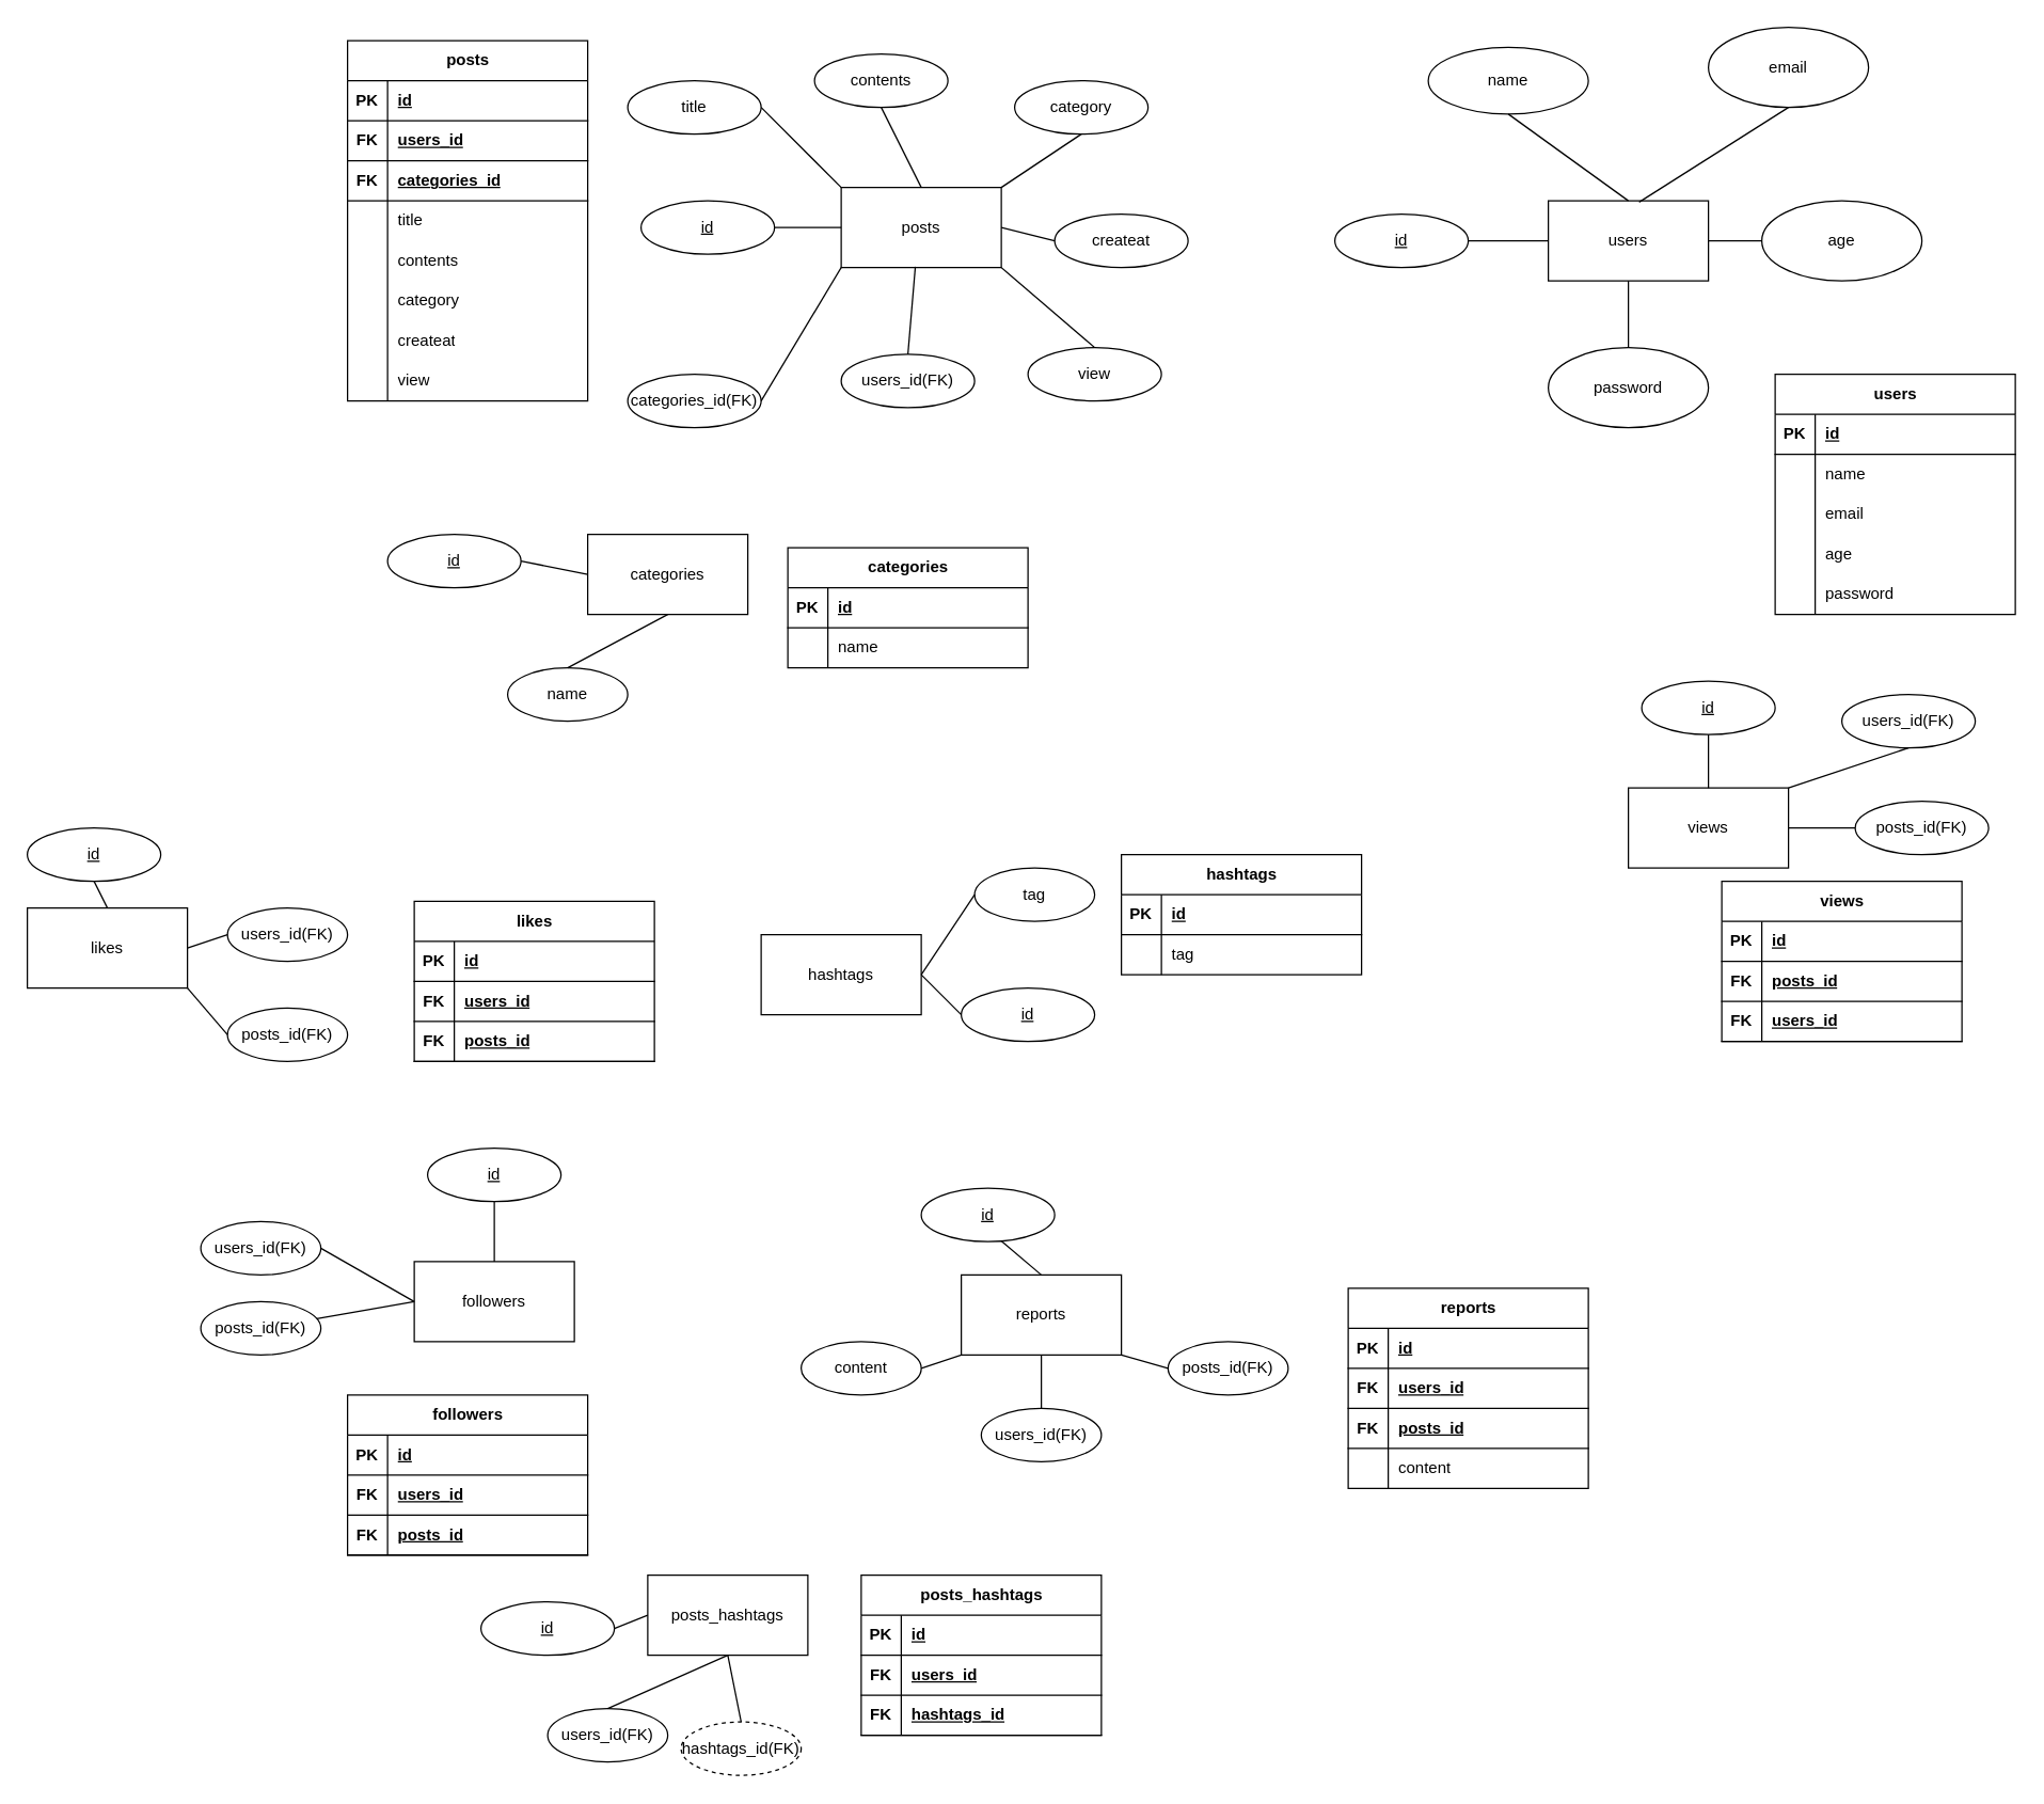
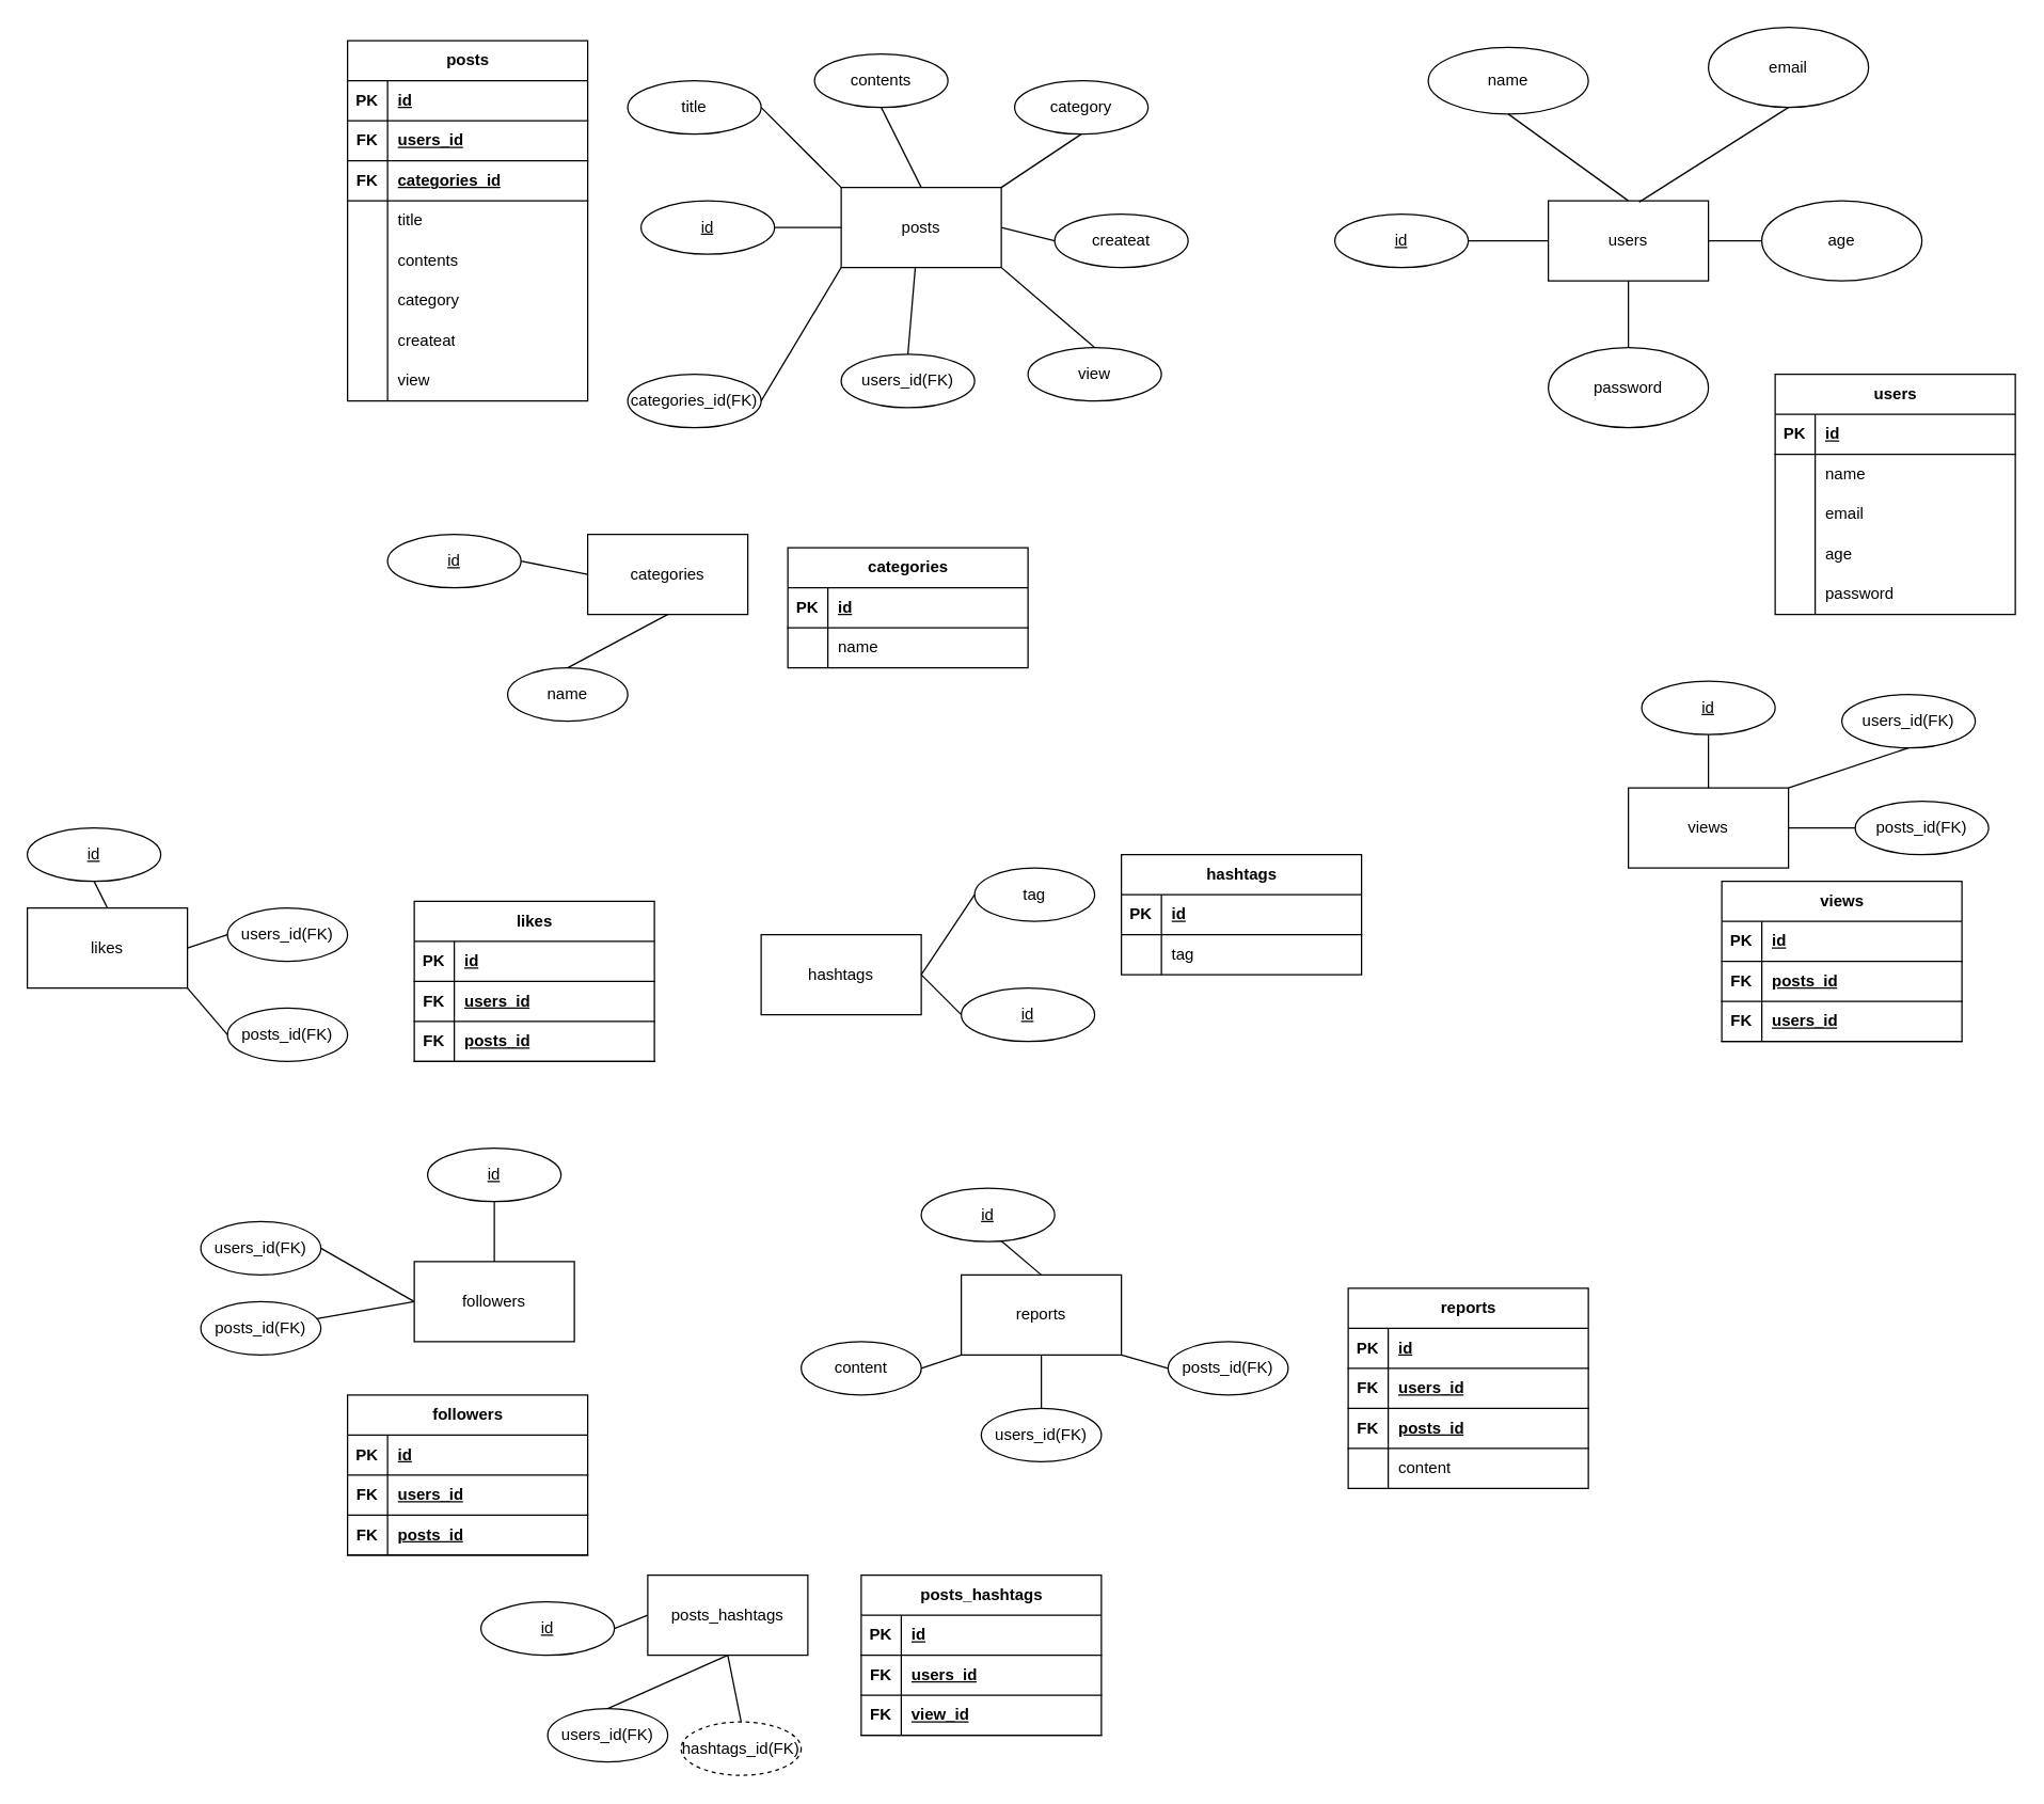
- <mxCell id="178" value="hashtags_id" style="shape=partialRectangle;connectable=0;fillColor=none;top=0;left=0;bottom=0;right=0;align=left;spacingLeft=6;fontStyle=5;overflow=hidden;whiteSpace=wrap;html=1;" vertex="1" parent="176"><mxGeometry x="30" width="150" height="30" as="geometry"><mxRectangle width="150" height="30" as="alternateBounds" /></mxGeometry></mxCell>
+ <mxCell id="178" value="view_id" style="shape=partialRectangle;connectable=0;fillColor=none;top=0;left=0;bottom=0;right=0;align=left;spacingLeft=6;fontStyle=5;overflow=hidden;whiteSpace=wrap;html=1;" vertex="1" parent="176"><mxGeometry x="30" width="150" height="30" as="geometry"><mxRectangle width="150" height="30" as="alternateBounds" /></mxGeometry></mxCell>
